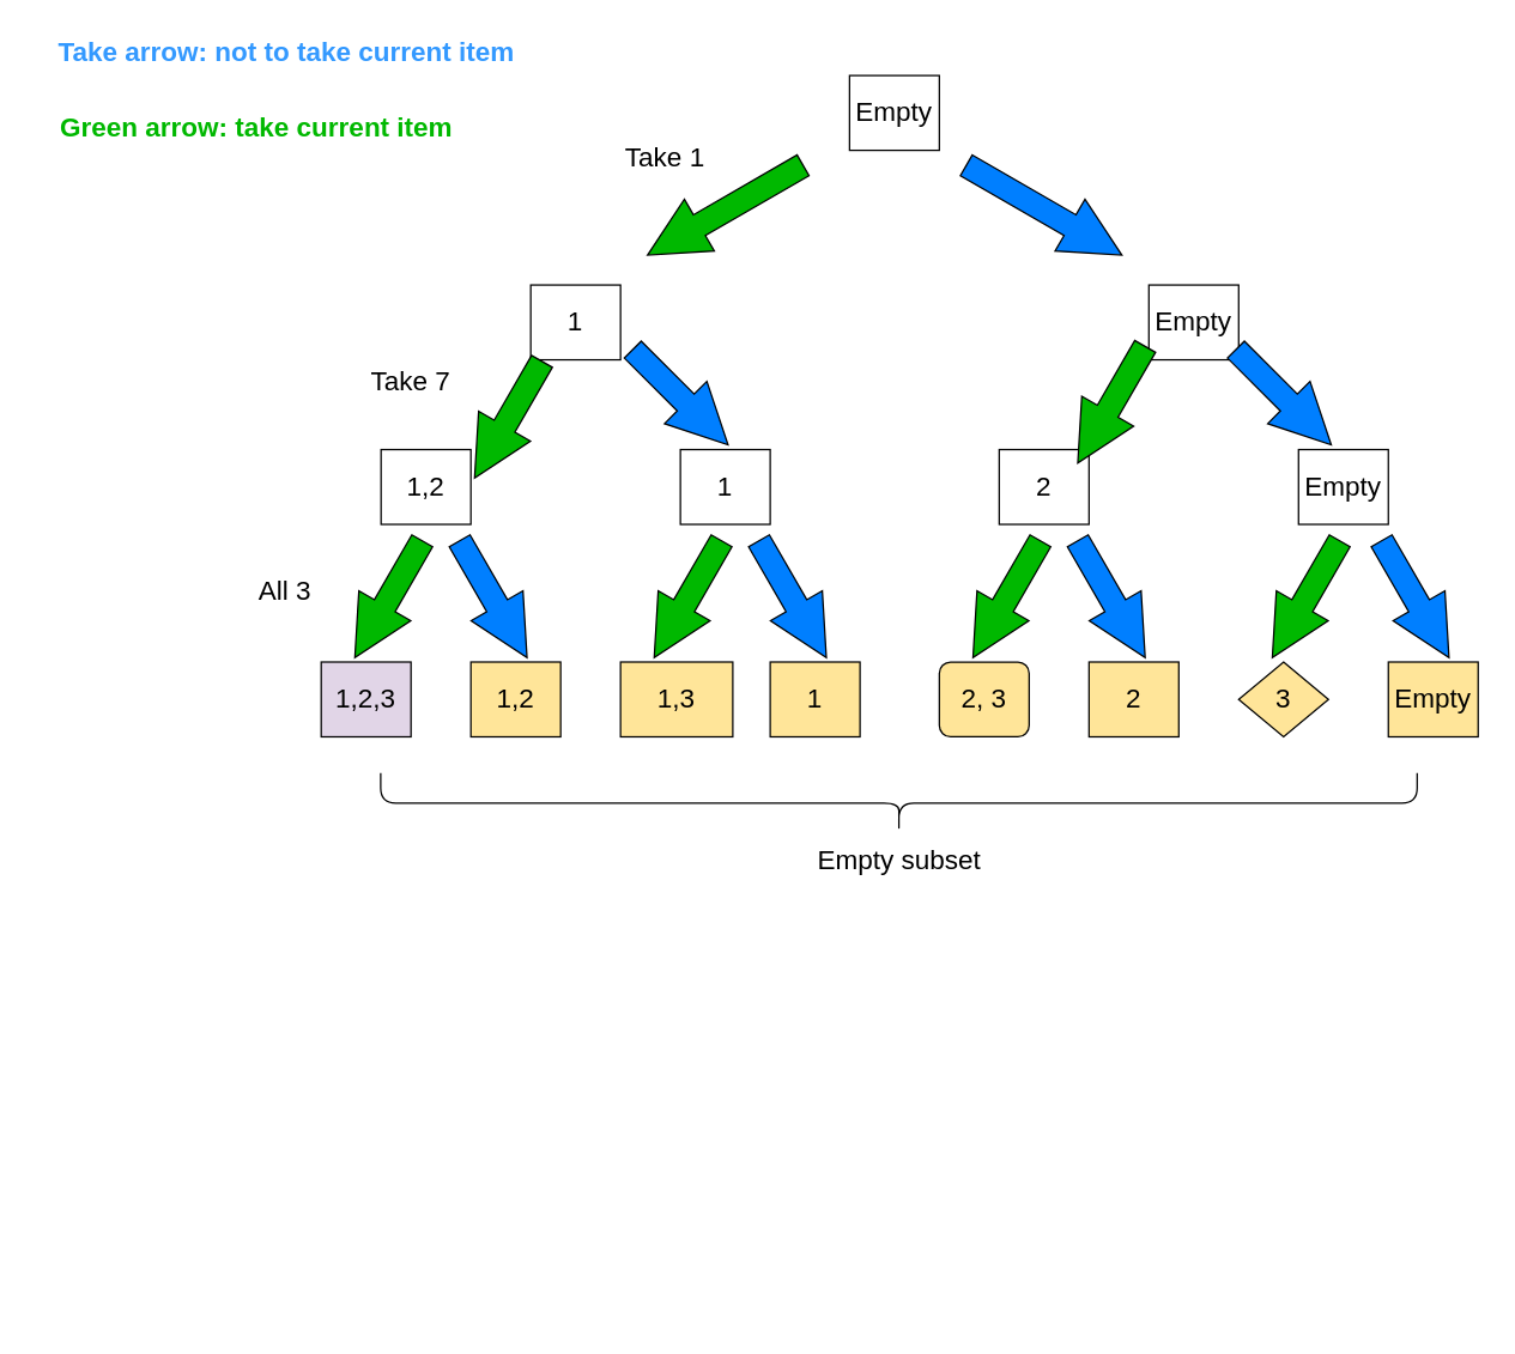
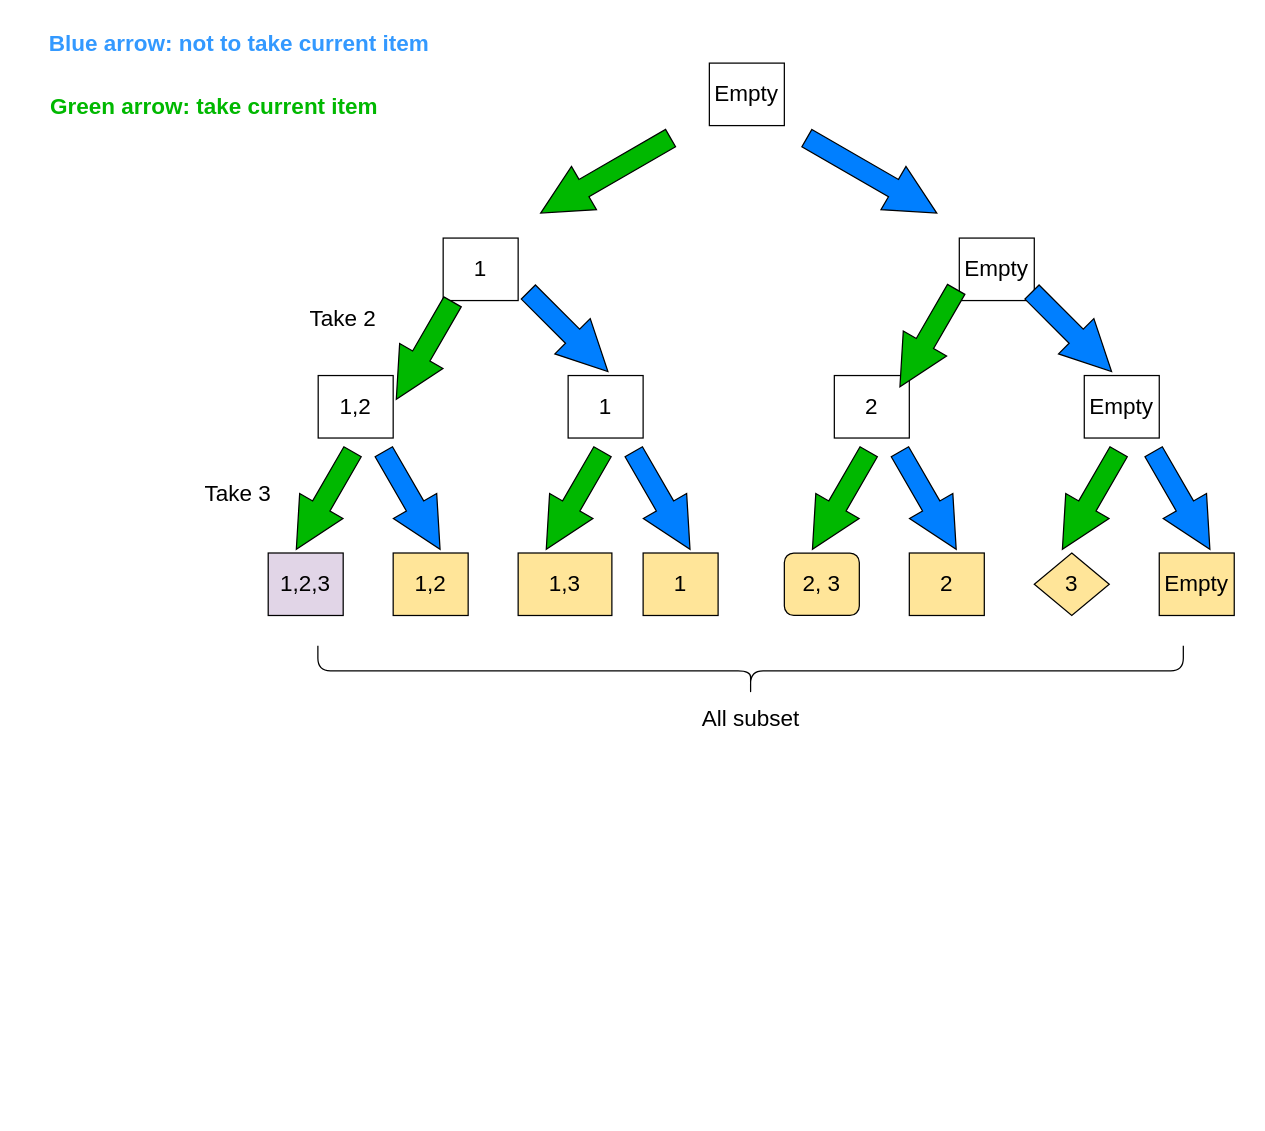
- <mxCell id="34" value="&lt;font color=&quot;#3399ff&quot; style=&quot;font-size: 18px;&quot;&gt;&lt;b&gt;Take arrow: not to take current item&lt;/b&gt;&lt;/font&gt;" style="text;html=1;strokeColor=none;fillColor=none;align=center;verticalAlign=middle;whiteSpace=wrap;rounded=0;fontSize=18;" vertex="1" parent="1"><mxGeometry x="20" width="342" height="30" as="geometry" y="20" /></mxCell>
+ <mxCell id="34" value="&lt;font color=&quot;#3399ff&quot; style=&quot;font-size: 18px;&quot;&gt;&lt;b&gt;Blue arrow: not to take current item&lt;/b&gt;&lt;/font&gt;" style="text;html=1;strokeColor=none;fillColor=none;align=center;verticalAlign=middle;whiteSpace=wrap;rounded=0;fontSize=18;" vertex="1" parent="1"><mxGeometry x="20" width="342" height="30" as="geometry" y="20" /></mxCell>
- <mxCell id="35" value="Take 1" style="text;html=1;strokeColor=none;fillColor=none;align=center;verticalAlign=middle;whiteSpace=wrap;rounded=0;fontSize=18;fontColor=#000000;" vertex="1" parent="1"><mxGeometry x="414" y="90" width="60" height="30" as="geometry" /></mxCell>
- <mxCell id="36" value="Take 7" style="text;html=1;strokeColor=none;fillColor=none;align=center;verticalAlign=middle;whiteSpace=wrap;rounded=0;fontSize=18;fontColor=#000000;" vertex="1" parent="1"><mxGeometry x="244" y="240" width="60" height="30" as="geometry" /></mxCell>
+ <mxCell id="36" value="Take 2" style="text;html=1;strokeColor=none;fillColor=none;align=center;verticalAlign=middle;whiteSpace=wrap;rounded=0;fontSize=18;fontColor=#000000;" vertex="1" parent="1"><mxGeometry x="244" y="240" width="60" height="30" as="geometry" /></mxCell>
- <mxCell id="37" value="All 3" style="text;html=1;strokeColor=none;fillColor=none;align=center;verticalAlign=middle;whiteSpace=wrap;rounded=0;fontSize=18;fontColor=#000000;" vertex="1" parent="1"><mxGeometry x="160" y="380" width="60" height="30" as="geometry" /></mxCell>
+ <mxCell id="37" value="Take 3" style="text;html=1;strokeColor=none;fillColor=none;align=center;verticalAlign=middle;whiteSpace=wrap;rounded=0;fontSize=18;fontColor=#000000;" vertex="1" parent="1"><mxGeometry x="160" y="380" width="60" height="30" as="geometry" /></mxCell>
- <mxCell id="32" value="Empty subset" style="text;html=1;strokeColor=none;fillColor=none;align=center;verticalAlign=middle;whiteSpace=wrap;rounded=0;fontSize=18;" vertex="1" parent="1"><mxGeometry x="528.5" y="560" width="143" height="30" as="geometry" /></mxCell>
+ <mxCell id="32" value="All subset" style="text;html=1;strokeColor=none;fillColor=none;align=center;verticalAlign=middle;whiteSpace=wrap;rounded=0;fontSize=18;" vertex="1" parent="1"><mxGeometry x="528.5" y="560" width="143" height="30" as="geometry" /></mxCell>
